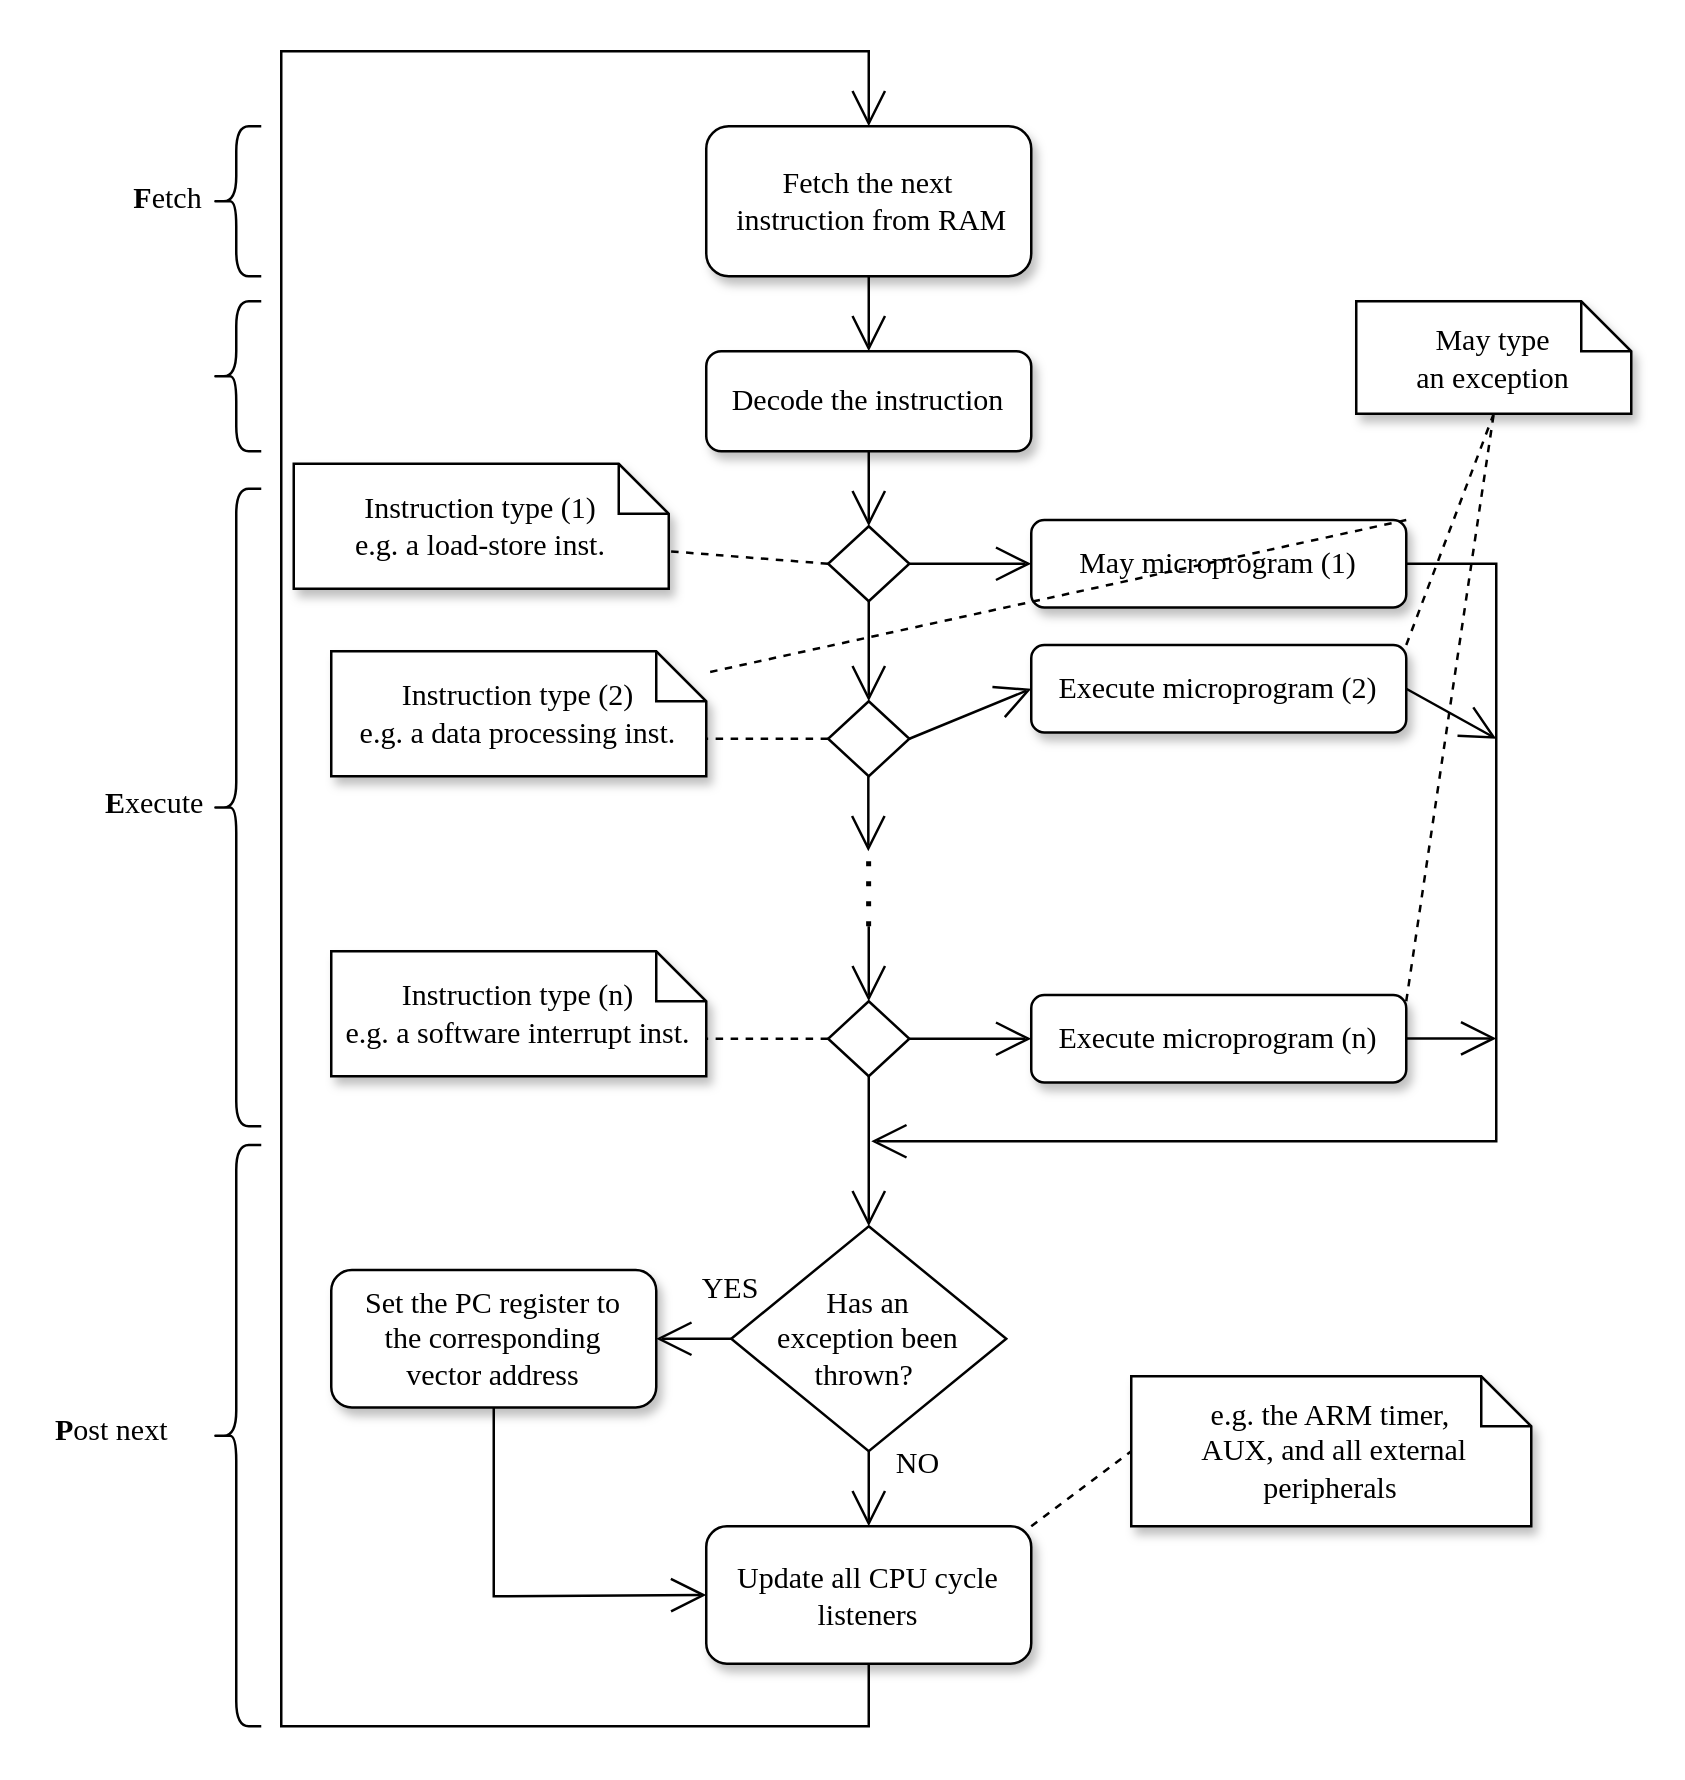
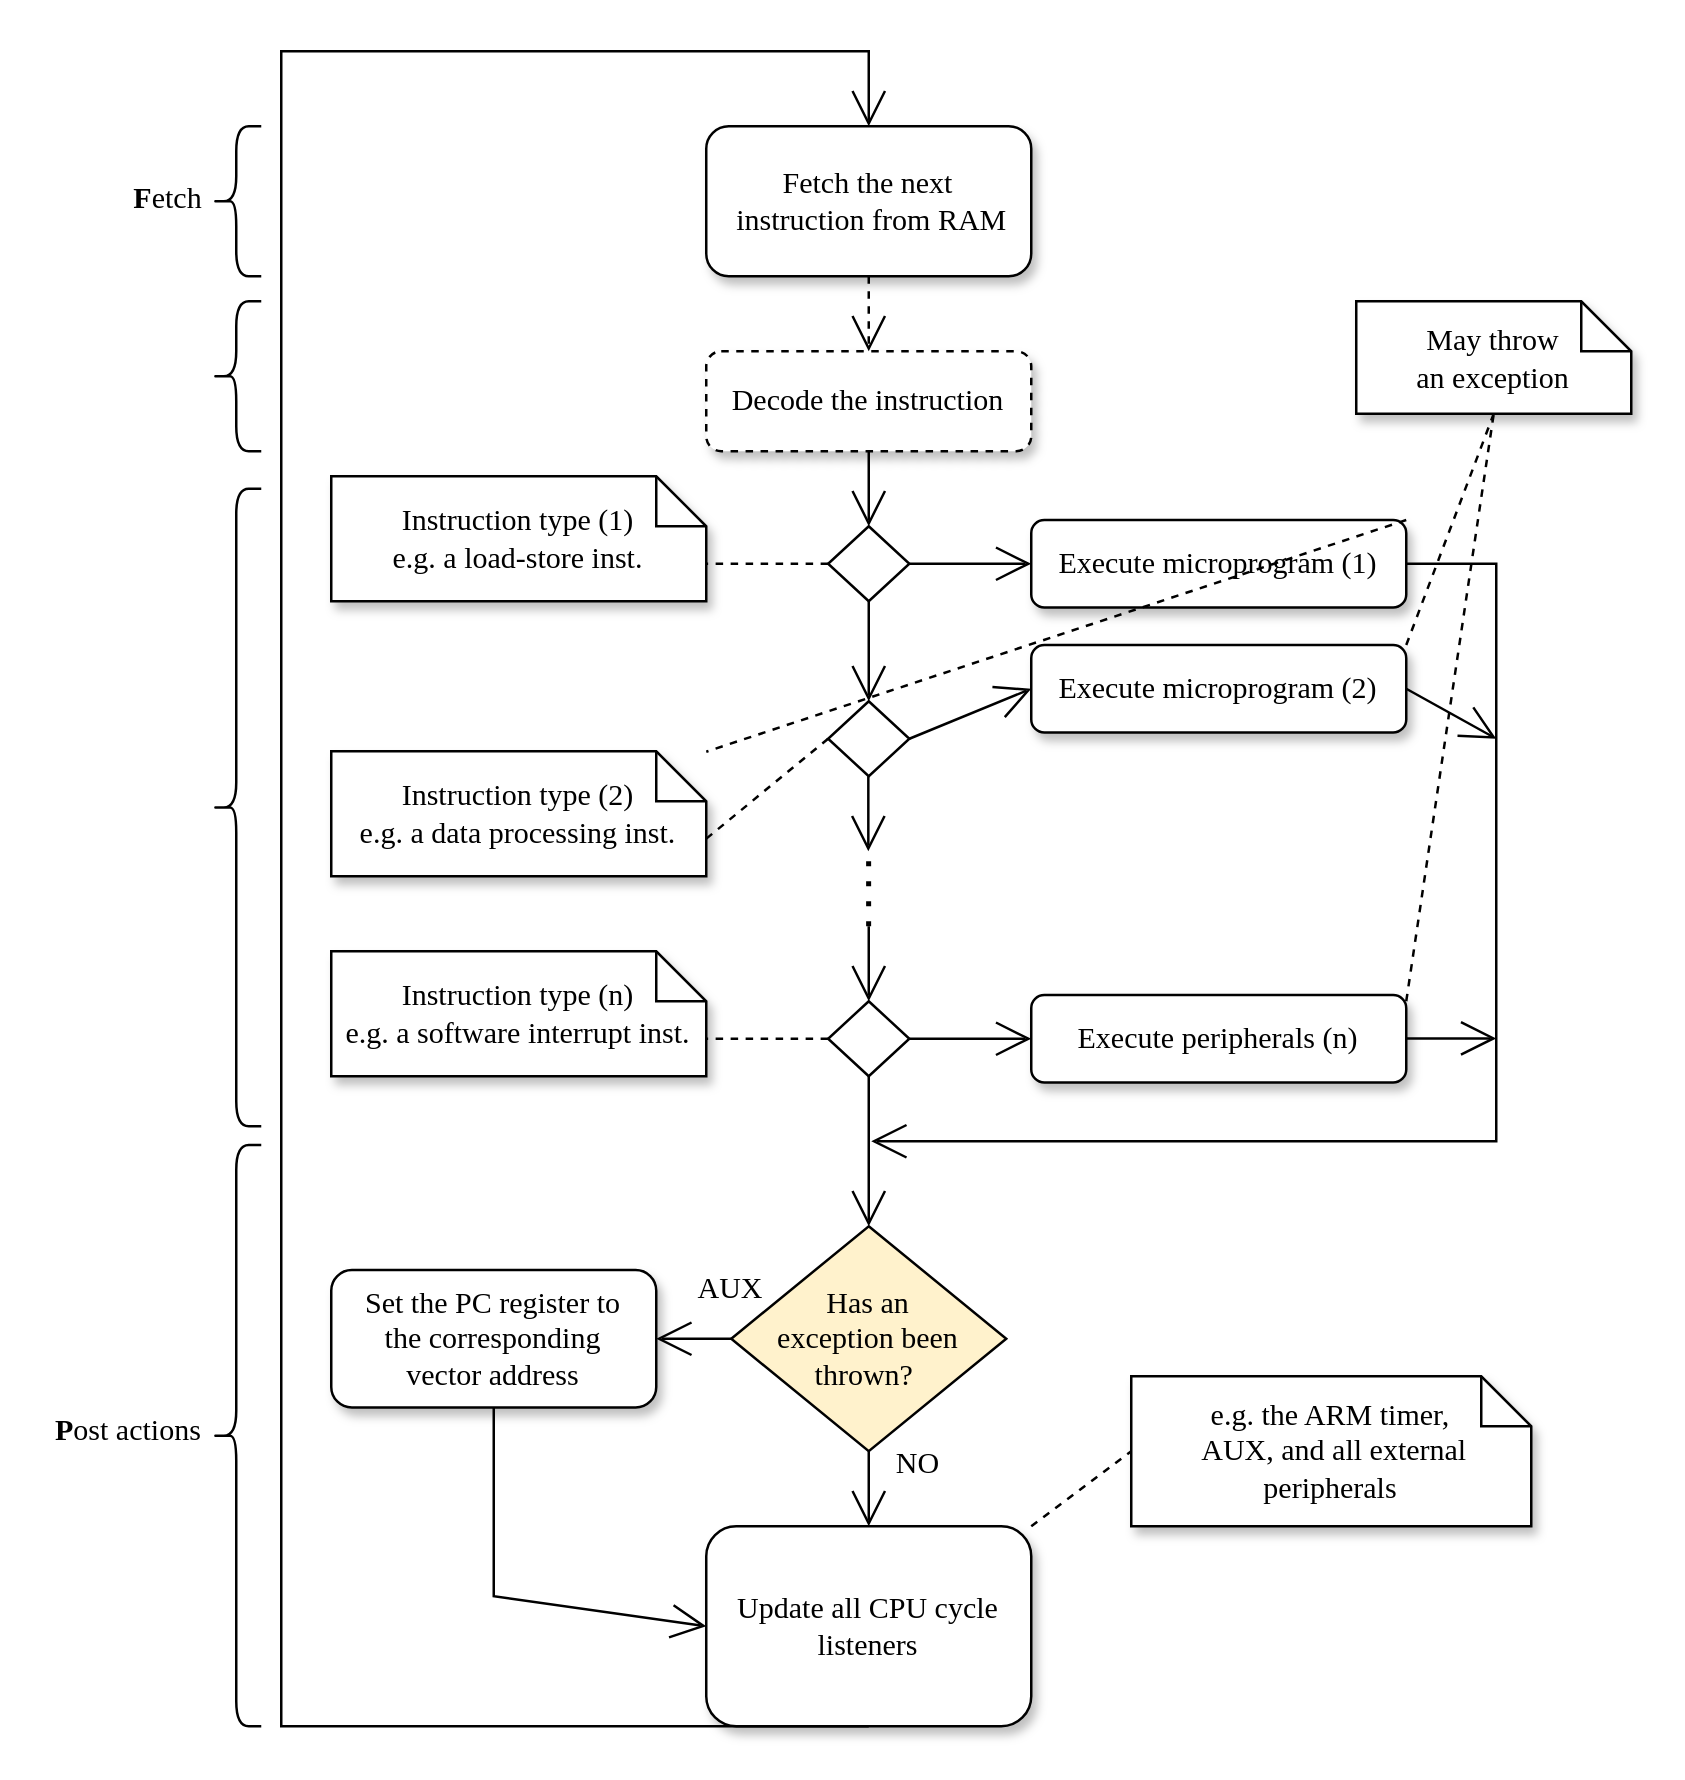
- <mxCell id="6" value="" style="endArrow=open;endFill=1;endSize=12;html=1;rounded=0;exitX=0.5;exitY=1;exitDx=0;exitDy=0;" edge="1" parent="1" source="2" target="3"><mxGeometry width="160" relative="1" as="geometry"><mxPoint x="212" y="190" as="sourcePoint" /><mxPoint x="372" y="190" as="targetPoint" /></mxGeometry></mxCell>
+ <mxCell id="6" value="" style="endArrow=open;endFill=1;endSize=12;html=1;rounded=0;exitX=0.5;exitY=1;exitDx=0;exitDy=0;dashed=1;" edge="1" parent="1" source="2" target="3"><mxGeometry width="160" relative="1" as="geometry"><mxPoint x="212" y="190" as="sourcePoint" /><mxPoint x="372" y="190" as="targetPoint" /></mxGeometry></mxCell>
- <mxCell id="34" value="May type &lt;br&gt;an exception" style="shape=note;size=20;whiteSpace=wrap;html=1;fontFamily=Computer Modern;shadow=1;" vertex="1" parent="1"><mxGeometry x="542" y="120" width="110" height="45" as="geometry" /></mxCell>
+ <mxCell id="34" value="May throw &lt;br&gt;an exception" style="shape=note;size=20;whiteSpace=wrap;html=1;fontFamily=Computer Modern;shadow=1;" vertex="1" parent="1"><mxGeometry x="542" y="120" width="110" height="45" as="geometry" /></mxCell>
- <mxCell id="3" value="Decode the instruction" style="rounded=1;whiteSpace=wrap;html=1;fontFamily=Computer Modern;shadow=1;" vertex="1" parent="1"><mxGeometry x="282" y="140" width="130" height="40" as="geometry" /></mxCell>
+ <mxCell id="3" value="Decode the instruction" style="rounded=1;whiteSpace=wrap;html=1;fontFamily=Computer Modern;shadow=1;dashed=1;" vertex="1" parent="1"><mxGeometry x="282" y="140" width="130" height="40" as="geometry" /></mxCell>
- <mxCell id="9" value="Instruction type (1)&lt;br&gt;e.g. a load-store inst." style="shape=note;size=20;whiteSpace=wrap;html=1;fontFamily=Computer Modern;shadow=1;" vertex="1" parent="1"><mxGeometry x="117" y="185" width="150" height="50" as="geometry" /></mxCell>
+ <mxCell id="9" value="Instruction type (1)&lt;br&gt;e.g. a load-store inst." style="shape=note;size=20;whiteSpace=wrap;html=1;fontFamily=Computer Modern;shadow=1;" vertex="1" parent="1"><mxGeometry x="132" y="190" width="150" height="50" as="geometry" /></mxCell>
- <mxCell id="5" value="May microprogram (1)" style="rounded=1;whiteSpace=wrap;html=1;fontFamily=Computer Modern;shadow=1;" vertex="1" parent="1"><mxGeometry x="412" y="207.5" width="150" height="35" as="geometry" /></mxCell>
+ <mxCell id="5" value="Execute microprogram (1)" style="rounded=1;whiteSpace=wrap;html=1;fontFamily=Computer Modern;shadow=1;" vertex="1" parent="1"><mxGeometry x="412" y="207.5" width="150" height="35" as="geometry" /></mxCell>
- <mxCell id="15" value="Instruction type (2)&lt;br&gt;e.g. a data processing inst." style="shape=note;size=20;whiteSpace=wrap;html=1;fontFamily=Computer Modern;shadow=1;" vertex="1" parent="1"><mxGeometry x="132" y="260" width="150" height="50" as="geometry" /></mxCell>
+ <mxCell id="15" value="Instruction type (2)&lt;br&gt;e.g. a data processing inst." style="shape=note;size=20;whiteSpace=wrap;html=1;fontFamily=Computer Modern;shadow=1;" vertex="1" parent="1"><mxGeometry x="132" y="300" width="150" height="50" as="geometry" /></mxCell>
- <mxCell id="42" value="&lt;b&gt;E&lt;/b&gt;xecute" style="text;html=1;strokeColor=none;fillColor=none;align=left;verticalAlign=middle;whiteSpace=wrap;rounded=0;fontFamily=Computer Modern;" vertex="1" parent="1"><mxGeometry x="40" y="305.5" width="40" height="30" as="geometry" /></mxCell>
- <mxCell id="18" value="Execute microprogram (n)" style="rounded=1;whiteSpace=wrap;html=1;fontFamily=Computer Modern;shadow=1;" vertex="1" parent="1"><mxGeometry x="412" y="397.5" width="150" height="35" as="geometry" /></mxCell>
+ <mxCell id="18" value="Execute peripherals (n)" style="rounded=1;whiteSpace=wrap;html=1;fontFamily=Computer Modern;shadow=1;" vertex="1" parent="1"><mxGeometry x="412" y="397.5" width="150" height="35" as="geometry" /></mxCell>
- <mxCell id="32" value="YES" style="text;html=1;strokeColor=none;fillColor=none;align=center;verticalAlign=middle;whiteSpace=wrap;rounded=0;fontFamily=Computer Modern;" vertex="1" parent="1"><mxGeometry x="262" y="500" width="60" height="30" as="geometry" /></mxCell>
+ <mxCell id="32" value="AUX" style="text;html=1;strokeColor=none;fillColor=none;align=center;verticalAlign=middle;whiteSpace=wrap;rounded=0;fontFamily=Computer Modern;" vertex="1" parent="1"><mxGeometry x="262" y="500" width="60" height="30" as="geometry" /></mxCell>
- <mxCell id="25" value="Has an &lt;br&gt;exception been thrown?&amp;nbsp;" style="rhombus;whiteSpace=wrap;html=1;fontFamily=Computer Modern;" vertex="1" parent="1"><mxGeometry x="292" y="490" width="110" height="90" as="geometry" /></mxCell>
+ <mxCell id="25" value="Has an &lt;br&gt;exception been thrown?&amp;nbsp;" style="rhombus;whiteSpace=wrap;html=1;fontFamily=Computer Modern;fillColor=#fff2cc;" vertex="1" parent="1"><mxGeometry x="292" y="490" width="110" height="90" as="geometry" /></mxCell>
- <mxCell id="50" value="&lt;b&gt;P&lt;/b&gt;ost next" style="text;html=1;strokeColor=none;fillColor=none;align=left;verticalAlign=middle;whiteSpace=wrap;rounded=0;fontFamily=Computer Modern;" vertex="1" parent="1"><mxGeometry x="20" y="556.75" width="70" height="30" as="geometry" /></mxCell>
+ <mxCell id="50" value="&lt;b&gt;P&lt;/b&gt;ost actions" style="text;html=1;strokeColor=none;fillColor=none;align=left;verticalAlign=middle;whiteSpace=wrap;rounded=0;fontFamily=Computer Modern;" vertex="1" parent="1"><mxGeometry x="20" y="556.75" width="70" height="30" as="geometry" /></mxCell>
- <mxCell id="43" value="Update all CPU cycle listeners" style="rounded=1;whiteSpace=wrap;html=1;fontFamily=Computer Modern;shadow=1;" vertex="1" parent="1"><mxGeometry x="282" y="610" width="130" height="55" as="geometry" /></mxCell>
+ <mxCell id="43" value="Update all CPU cycle listeners" style="rounded=1;whiteSpace=wrap;html=1;fontFamily=Computer Modern;shadow=1;" vertex="1" parent="1"><mxGeometry x="282" y="610" width="130" height="80" as="geometry" /></mxCell>
